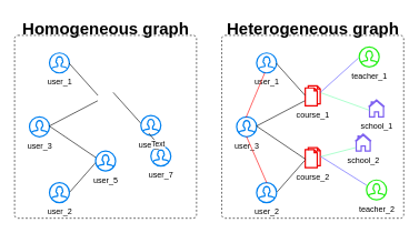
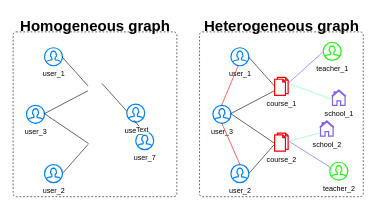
- <mxCell id="35" value="user_5" style="html=1;verticalLabelPosition=bottom;align=center;labelBackgroundColor=#ffffff;verticalAlign=top;strokeWidth=2;strokeColor=#0080F0;shadow=0;dashed=0;shape=mxgraph.ios7.icons.user;" parent="24" vertex="1"><mxGeometry x="123" y="206.5" width="30" height="30" as="geometry" /></mxCell>
